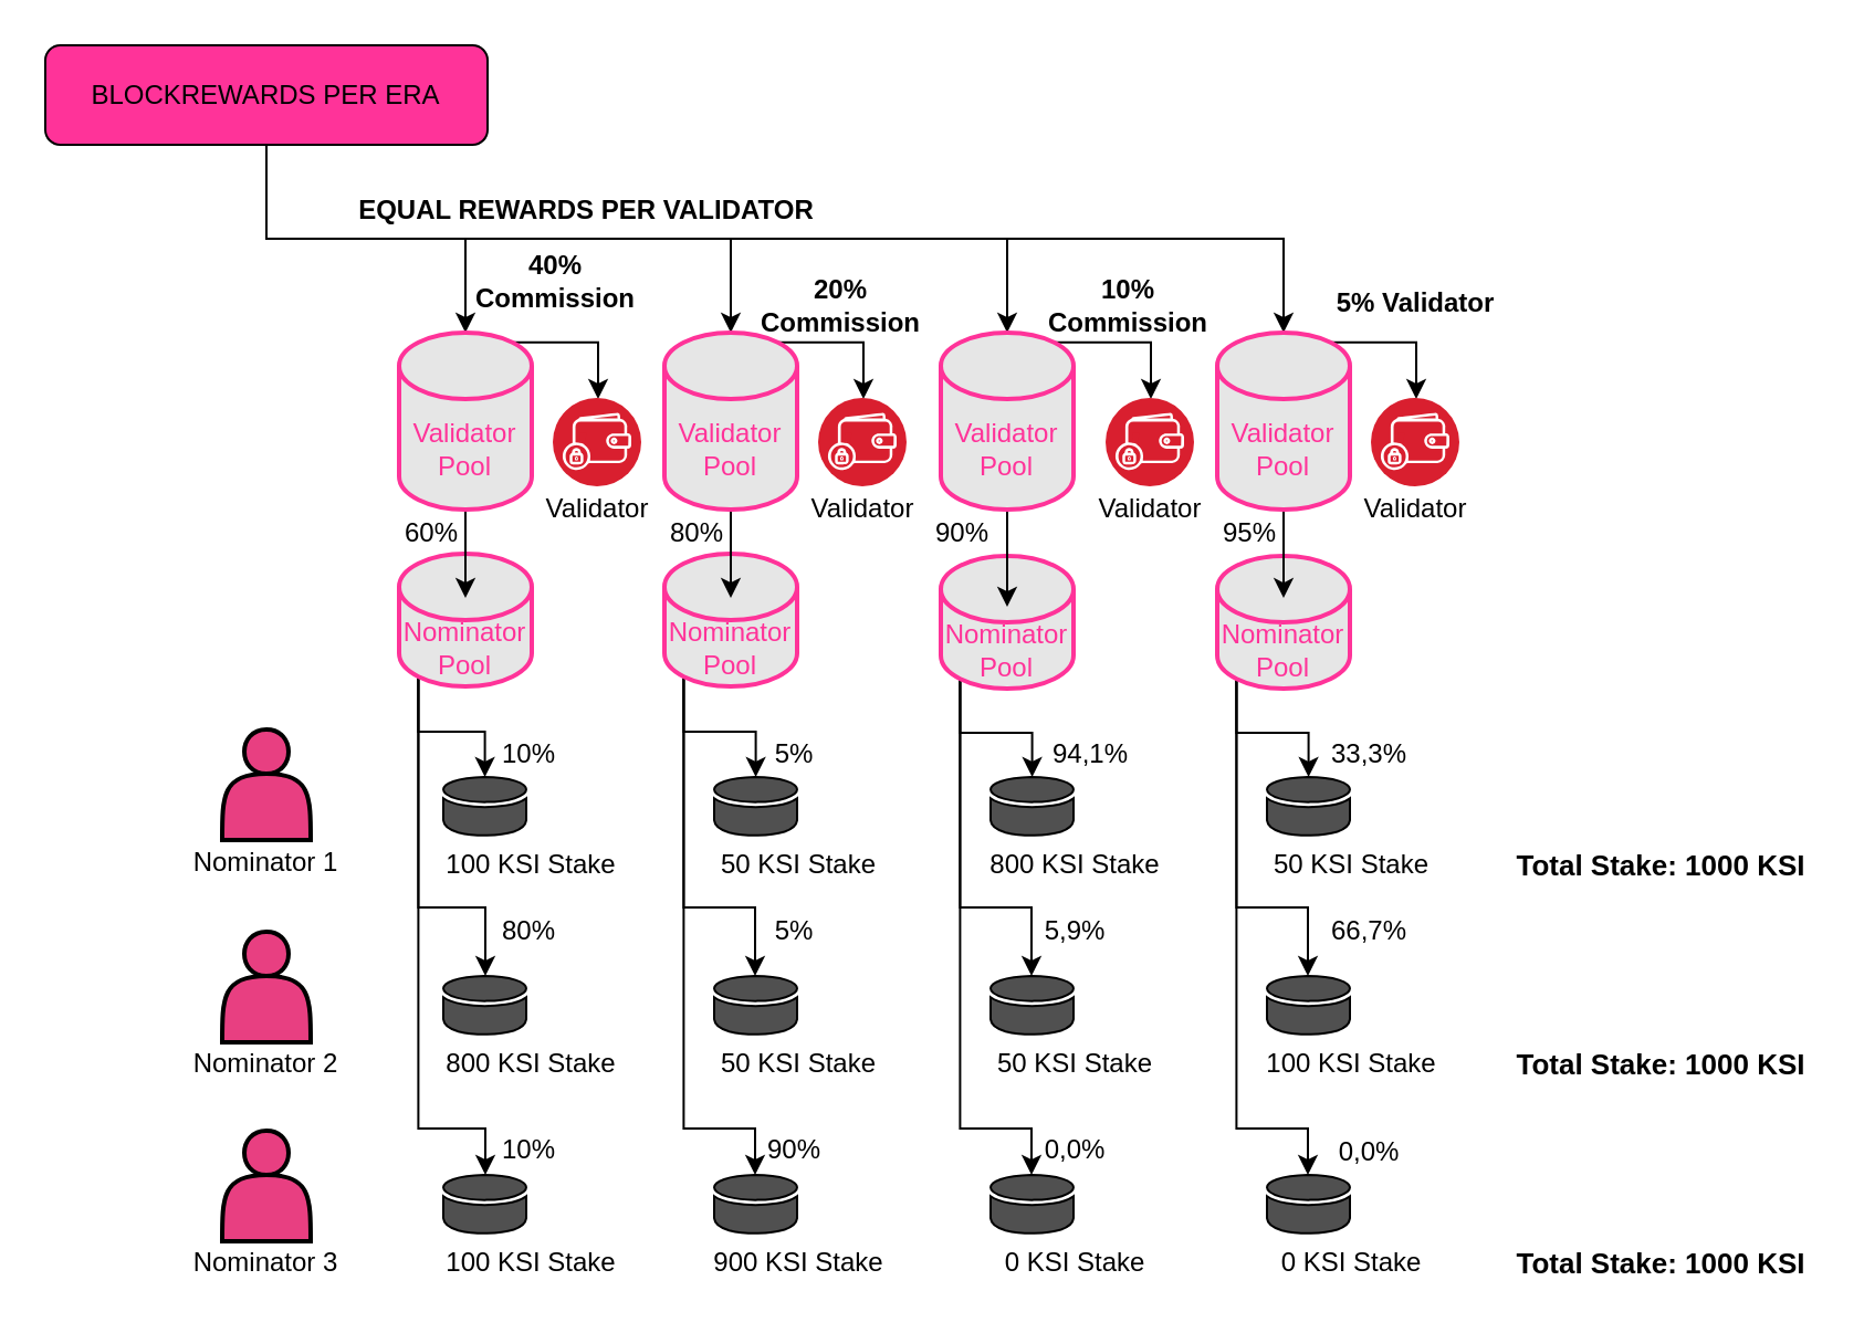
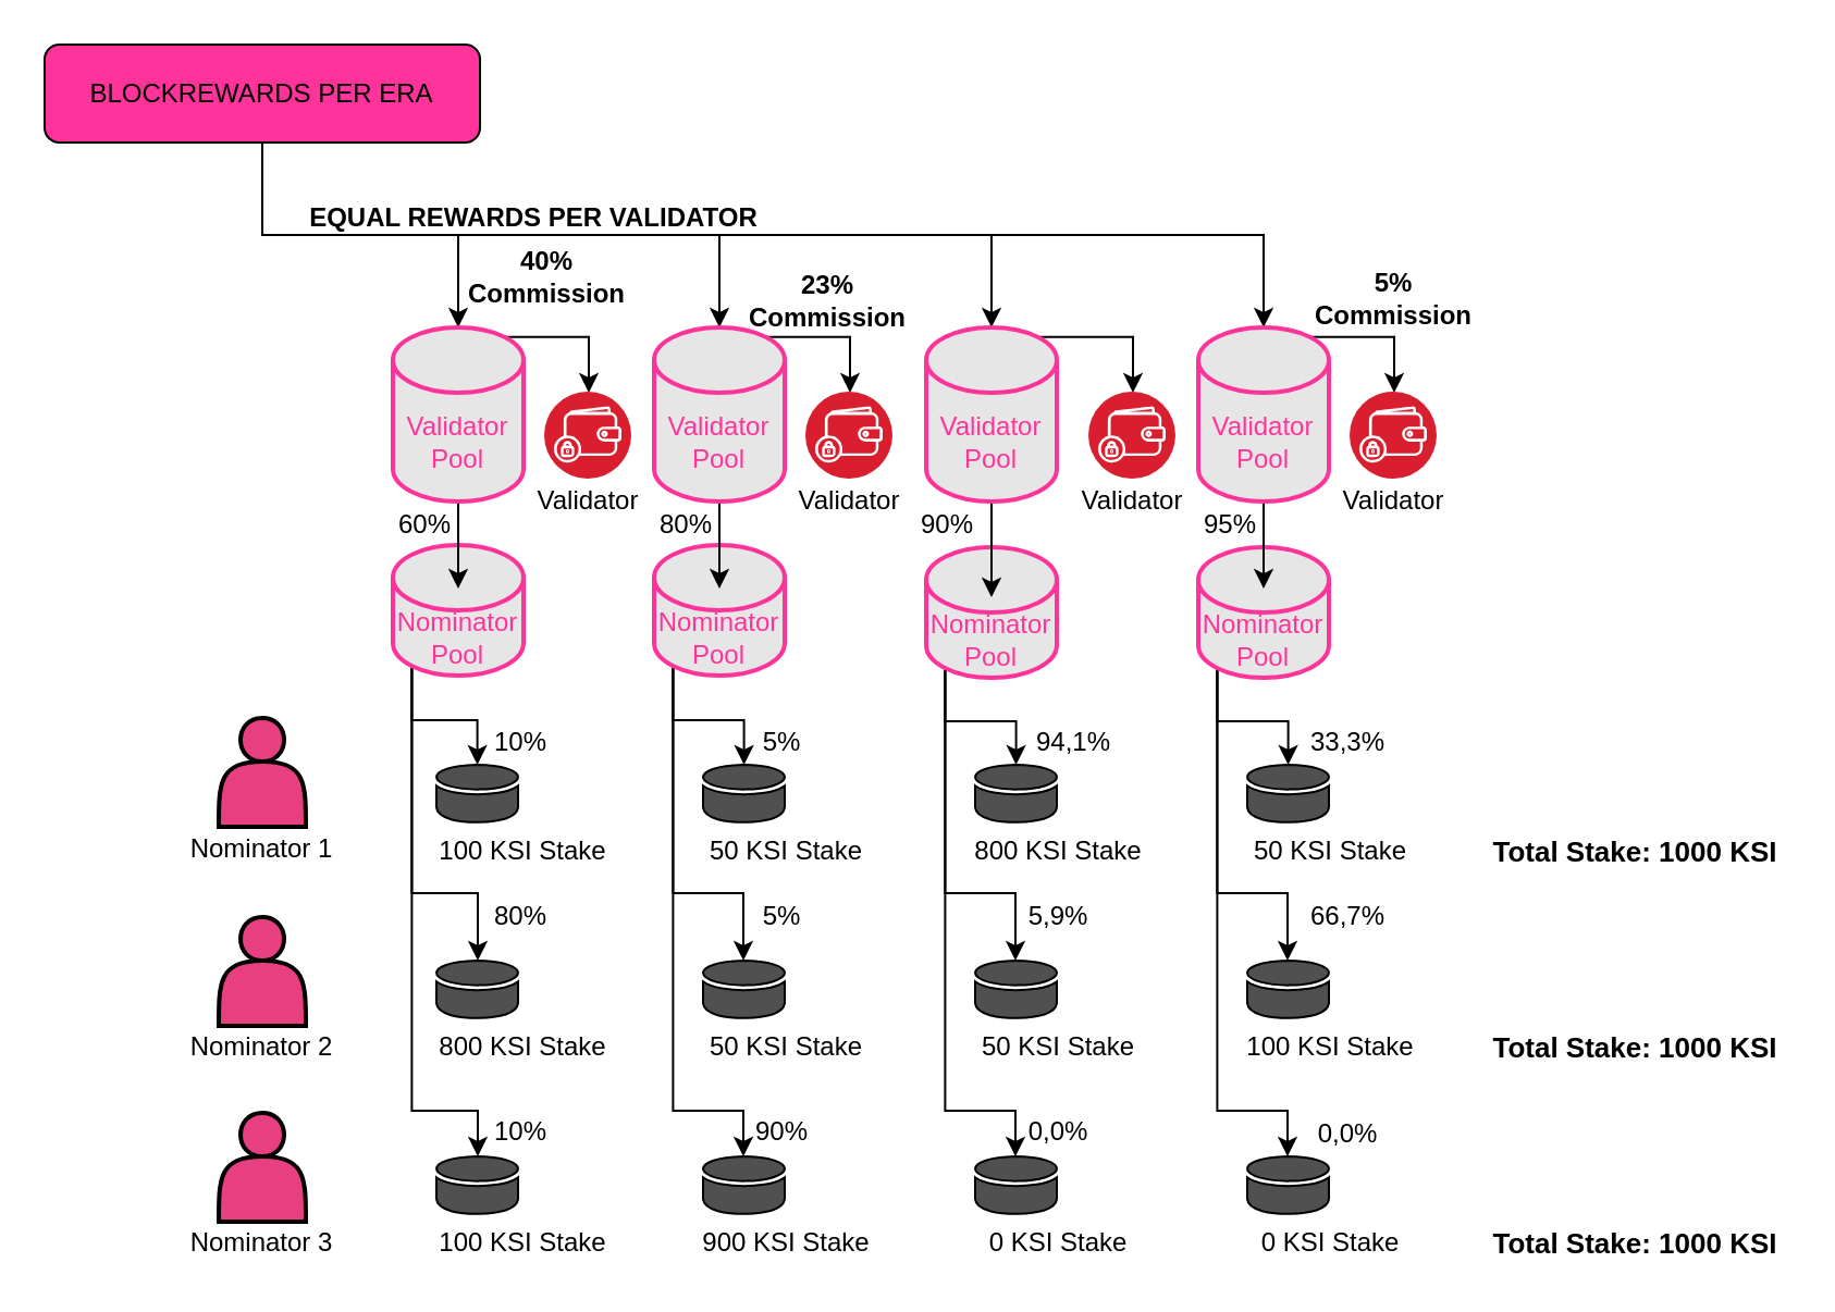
- <mxCell id="53" value="EQUAL REWARDS PER VALIDATOR" style="text;html=1;strokeColor=none;fillColor=none;align=center;verticalAlign=middle;whiteSpace=wrap;rounded=0;fontColor=#000000;fontStyle=1" vertex="1" parent="1"><mxGeometry x="160" y="85" width="210" height="20" as="geometry" /></mxCell>
+ <mxCell id="53" value="EQUAL REWARDS PER VALIDATOR" style="text;html=1;strokeColor=none;fillColor=none;align=center;verticalAlign=middle;whiteSpace=wrap;rounded=0;fontColor=#000000;fontStyle=1" vertex="1" parent="1"><mxGeometry x="140" y="90" width="210" height="20" as="geometry" /></mxCell>
- <mxCell id="52" value="&lt;b&gt;5% Validator&lt;/b&gt;" style="text;html=1;strokeColor=none;fillColor=none;align=center;verticalAlign=middle;whiteSpace=wrap;rounded=0;fontColor=#000000;" vertex="1" parent="1"><mxGeometry x="600" y="127" width="80" height="20" as="geometry" /></mxCell>
+ <mxCell id="52" value="&lt;b&gt;5% Commission&lt;/b&gt;" style="text;html=1;strokeColor=none;fillColor=none;align=center;verticalAlign=middle;whiteSpace=wrap;rounded=0;fontColor=#000000;" vertex="1" parent="1"><mxGeometry x="600" y="127" width="80" height="20" as="geometry" /></mxCell>
- <mxCell id="50" value="&lt;b&gt;20% Commission&lt;/b&gt;" style="text;html=1;strokeColor=none;fillColor=none;align=center;verticalAlign=middle;whiteSpace=wrap;rounded=0;fontColor=#000000;" vertex="1" parent="1"><mxGeometry x="340" y="128" width="80" height="20" as="geometry" /></mxCell>
+ <mxCell id="50" value="&lt;b&gt;23% Commission&lt;/b&gt;" style="text;html=1;strokeColor=none;fillColor=none;align=center;verticalAlign=middle;whiteSpace=wrap;rounded=0;fontColor=#000000;" vertex="1" parent="1"><mxGeometry x="340" y="128" width="80" height="20" as="geometry" /></mxCell>
- <mxCell id="51" value="&lt;b&gt;10% Commission&lt;/b&gt;" style="text;html=1;strokeColor=none;fillColor=none;align=center;verticalAlign=middle;whiteSpace=wrap;rounded=0;fontColor=#000000;" vertex="1" parent="1"><mxGeometry x="470" y="128" width="80" height="20" as="geometry" /></mxCell>
